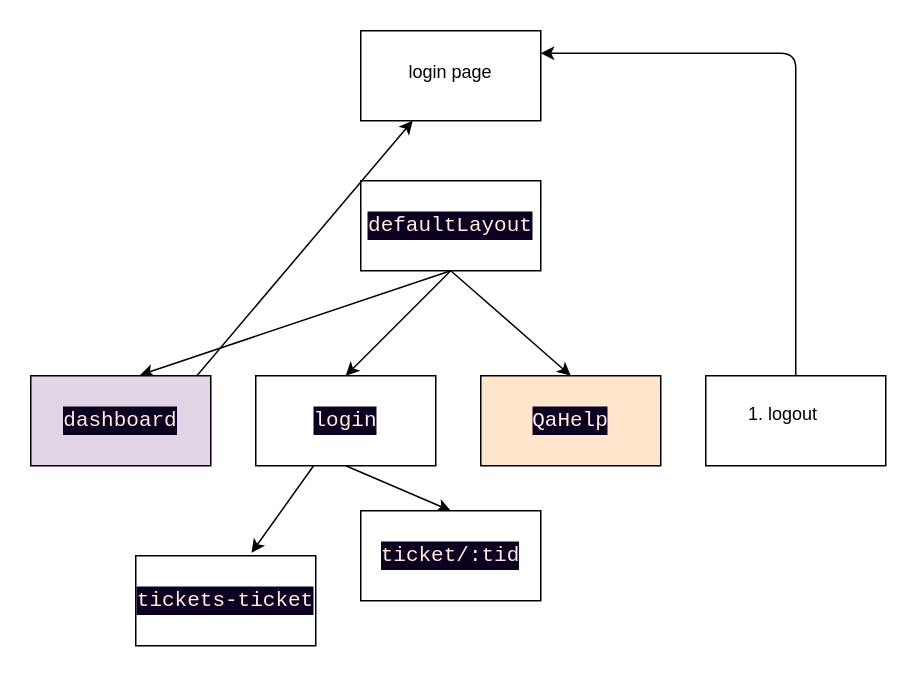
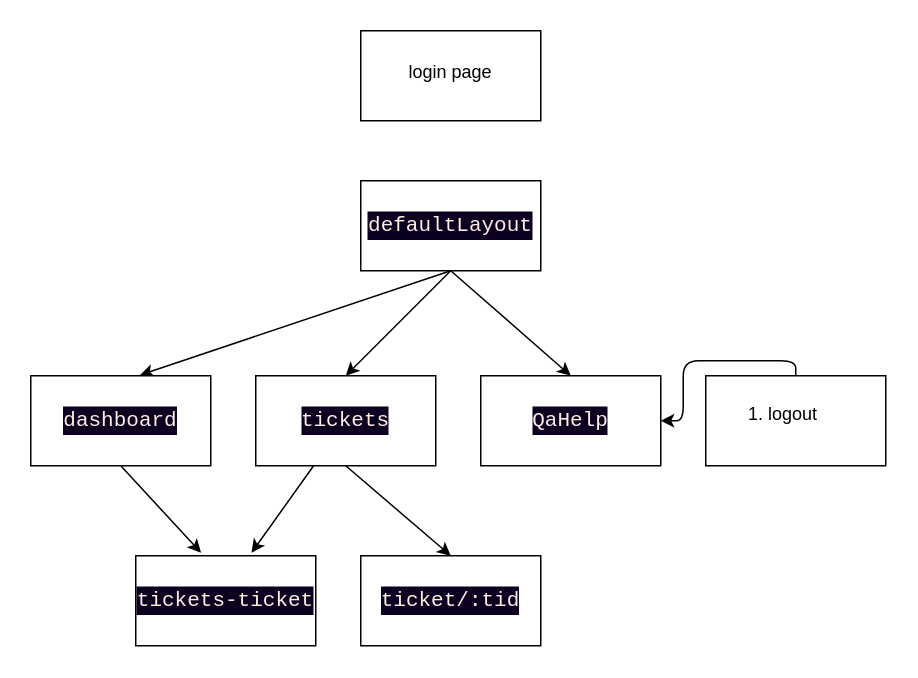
- <mxCell id="13" style="edgeStyle=orthogonalEdgeStyle;html=1;exitX=0.5;exitY=0;exitDx=0;exitDy=0;entryX=1;entryY=0.25;entryDx=0;entryDy=0;" edge="1" parent="1" source="14" target="2"><mxGeometry relative="1" as="geometry" /></mxCell>
+ <mxCell id="13" style="edgeStyle=orthogonalEdgeStyle;html=1;exitX=0.5;exitY=0;exitDx=0;exitDy=0;" edge="1" parent="1" source="14" target="12"><mxGeometry relative="1" as="geometry" /></mxCell>
- <mxCell id="7" style="edgeStyle=none;html=1;exitX=0.5;exitY=1;exitDx=0;exitDy=0;" edge="1" parent="1" source="8" target="2"><mxGeometry relative="1" as="geometry" /></mxCell>
+ <mxCell id="7" style="edgeStyle=none;html=1;exitX=0.5;exitY=1;exitDx=0;exitDy=0;entryX=0.363;entryY=-0.033;entryDx=0;entryDy=0;entryPerimeter=0;" edge="1" parent="1" source="8" target="15"><mxGeometry relative="1" as="geometry" /></mxCell>
- <mxCell id="11" value="&#10;&lt;div style=&quot;color: rgb(219, 212, 250); background-color: rgb(12, 0, 32); font-family: Consolas, &amp;quot;Courier New&amp;quot;, monospace; font-weight: normal; font-size: 14px; line-height: 19px;&quot;&gt;&lt;div&gt;&lt;span style=&quot;color: #ffece3;&quot;&gt;login&lt;/span&gt;&lt;/div&gt;&lt;/div&gt;&#10;&#10;" style="whiteSpace=wrap;html=1;verticalAlign=top;" vertex="1" parent="1"><mxGeometry x="170" y="250" width="120" height="60" as="geometry" /></mxCell>
+ <mxCell id="11" value="&#10;&lt;div style=&quot;color: rgb(219, 212, 250); background-color: rgb(12, 0, 32); font-family: Consolas, &amp;quot;Courier New&amp;quot;, monospace; font-weight: normal; font-size: 14px; line-height: 19px;&quot;&gt;&lt;div&gt;&lt;span style=&quot;color: #ffece3;&quot;&gt;tickets&lt;/span&gt;&lt;/div&gt;&lt;/div&gt;&#10;&#10;" style="whiteSpace=wrap;html=1;verticalAlign=top;" vertex="1" parent="1"><mxGeometry x="170" y="250" width="120" height="60" as="geometry" /></mxCell>
- <mxCell id="8" value="&#10;&lt;div style=&quot;color: rgb(219, 212, 250); background-color: rgb(12, 0, 32); font-family: Consolas, &amp;quot;Courier New&amp;quot;, monospace; font-weight: normal; font-size: 14px; line-height: 19px;&quot;&gt;&lt;div&gt;&lt;span style=&quot;color: #ffece3;&quot;&gt;dashboard&lt;/span&gt;&lt;/div&gt;&lt;/div&gt;&#10;&#10;" style="whiteSpace=wrap;html=1;verticalAlign=top;fillColor=#e1d5e7;" vertex="1" parent="1"><mxGeometry x="20" y="250" width="120" height="60" as="geometry" /></mxCell>
+ <mxCell id="8" value="&#10;&lt;div style=&quot;color: rgb(219, 212, 250); background-color: rgb(12, 0, 32); font-family: Consolas, &amp;quot;Courier New&amp;quot;, monospace; font-weight: normal; font-size: 14px; line-height: 19px;&quot;&gt;&lt;div&gt;&lt;span style=&quot;color: #ffece3;&quot;&gt;dashboard&lt;/span&gt;&lt;/div&gt;&lt;/div&gt;&#10;&#10;" style="whiteSpace=wrap;html=1;verticalAlign=top;" vertex="1" parent="1"><mxGeometry x="20" y="250" width="120" height="60" as="geometry" /></mxCell>
- <mxCell id="12" value="&#10;&lt;div style=&quot;color: rgb(219, 212, 250); background-color: rgb(12, 0, 32); font-family: Consolas, &amp;quot;Courier New&amp;quot;, monospace; font-weight: normal; font-size: 14px; line-height: 19px;&quot;&gt;&lt;div&gt;&lt;span style=&quot;color: #ffece3;&quot;&gt;QaHelp&lt;/span&gt;&lt;/div&gt;&lt;/div&gt;&#10;&#10;" style="whiteSpace=wrap;html=1;verticalAlign=top;fillColor=#ffe6cc;" vertex="1" parent="1"><mxGeometry x="320" y="250" width="120" height="60" as="geometry" /></mxCell>
+ <mxCell id="12" value="&#10;&lt;div style=&quot;color: rgb(219, 212, 250); background-color: rgb(12, 0, 32); font-family: Consolas, &amp;quot;Courier New&amp;quot;, monospace; font-weight: normal; font-size: 14px; line-height: 19px;&quot;&gt;&lt;div&gt;&lt;span style=&quot;color: #ffece3;&quot;&gt;QaHelp&lt;/span&gt;&lt;/div&gt;&lt;/div&gt;&#10;&#10;" style="whiteSpace=wrap;html=1;verticalAlign=top;" vertex="1" parent="1"><mxGeometry x="320" y="250" width="120" height="60" as="geometry" /></mxCell>
- <mxCell id="16" value="&lt;div style=&quot;color: rgb(219, 212, 250); background-color: rgb(12, 0, 32); font-family: Consolas, &amp;quot;Courier New&amp;quot;, monospace; font-size: 14px; line-height: 19px;&quot;&gt;&lt;span style=&quot;color: #ffece3;&quot;&gt;ticket/:tid&lt;/span&gt;&lt;/div&gt;" style="whiteSpace=wrap;html=1;verticalAlign=middle;" vertex="1" parent="1"><mxGeometry x="240" y="340" width="120" height="60" as="geometry" /></mxCell>
+ <mxCell id="16" value="&lt;div style=&quot;color: rgb(219, 212, 250); background-color: rgb(12, 0, 32); font-family: Consolas, &amp;quot;Courier New&amp;quot;, monospace; font-size: 14px; line-height: 19px;&quot;&gt;&lt;span style=&quot;color: #ffece3;&quot;&gt;ticket/:tid&lt;/span&gt;&lt;/div&gt;" style="whiteSpace=wrap;html=1;verticalAlign=middle;" vertex="1" parent="1"><mxGeometry x="240" y="370" width="120" height="60" as="geometry" /></mxCell>
